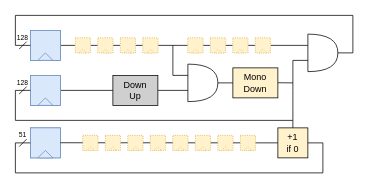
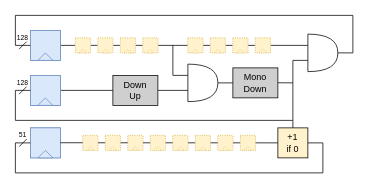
- <mxCell id="76" value="Mono&lt;br&gt;Down" style="rounded=0;whiteSpace=wrap;html=1;fillColor=#fff2cc;" parent="1" vertex="1"><mxGeometry x="310" y="90" width="60" height="40" as="geometry" /></mxCell>
+ <mxCell id="76" value="Mono&lt;br&gt;Down" style="rounded=0;whiteSpace=wrap;html=1;fillColor=#CFCFCF;" parent="1" vertex="1"><mxGeometry x="310" y="90" width="60" height="40" as="geometry" /></mxCell>
